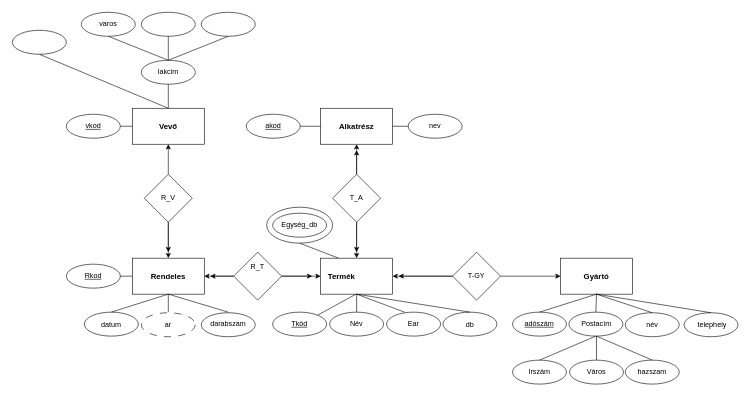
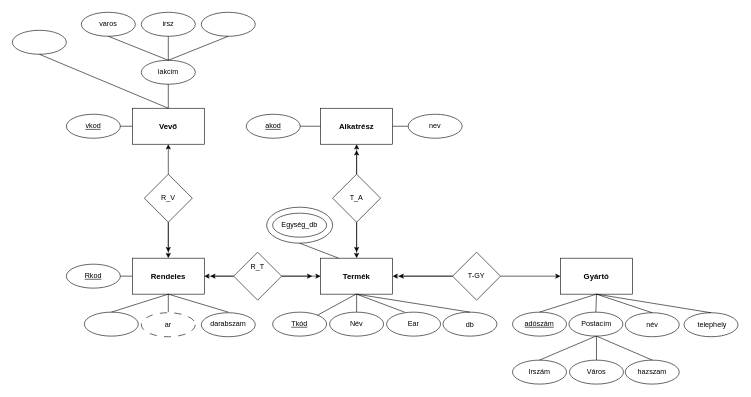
+ <mxCell id="95" value="irsz" style="text;html=1;align=center;verticalAlign=middle;whiteSpace=wrap;rounded=0;" vertex="1" parent="1"><mxGeometry x="250" y="25" width="60" height="30" as="geometry" /></mxCell>
- <mxCell id="13" value="&lt;b&gt;&lt;font style=&quot;font-size: 13px;&quot;&gt;Termék&lt;/font&gt;&lt;/b&gt;" style="text;html=1;align=center;verticalAlign=middle;whiteSpace=wrap;rounded=0;" vertex="1" parent="1"><mxGeometry x="539" y="445" width="60" height="30" as="geometry" /></mxCell>
+ <mxCell id="13" value="&lt;b&gt;&lt;font style=&quot;font-size: 13px;&quot;&gt;Termék&lt;/font&gt;&lt;/b&gt;" style="text;html=1;align=center;verticalAlign=middle;whiteSpace=wrap;rounded=0;" vertex="1" parent="1"><mxGeometry x="564" y="445" width="60" height="30" as="geometry" /></mxCell>
- <mxCell id="81" value="datum" style="text;html=1;align=center;verticalAlign=middle;whiteSpace=wrap;rounded=0;" vertex="1" parent="1"><mxGeometry x="155" y="526" width="60" height="30" as="geometry" /></mxCell>
